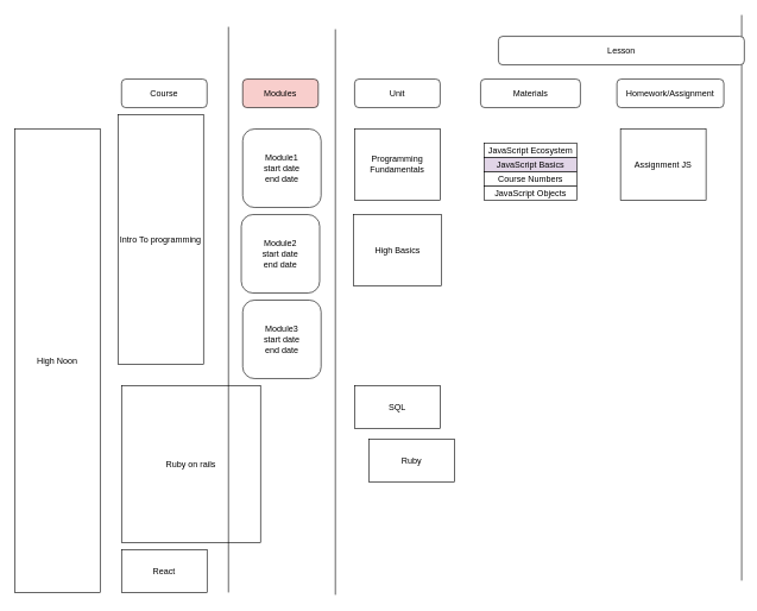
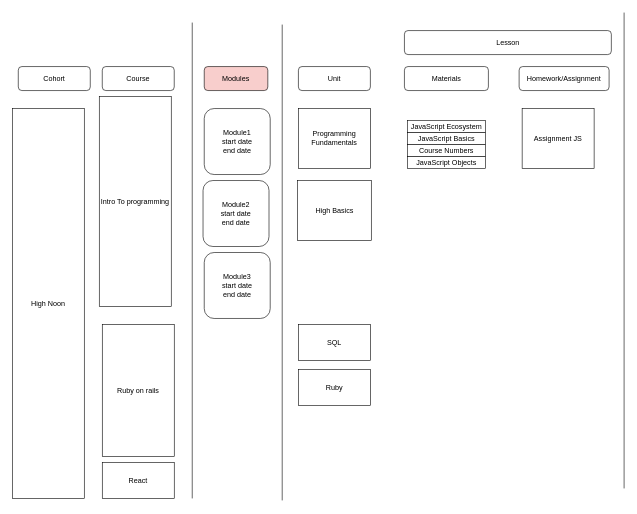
- <mxCell id="23" value="Lesson" style="rounded=1;whiteSpace=wrap;html=1;fontSize=12;glass=0;strokeWidth=1;shadow=0;" vertex="1" parent="1"><mxGeometry x="698.75" y="50" width="345" height="40" as="geometry" /></mxCell>
+ <mxCell id="23" value="Lesson" style="rounded=1;whiteSpace=wrap;html=1;fontSize=12;glass=0;strokeWidth=1;shadow=0;" vertex="1" parent="1"><mxGeometry x="673.75" y="50" width="345" height="40" as="geometry" /></mxCell>
+ <mxCell id="2" value="Cohort" style="rounded=1;whiteSpace=wrap;html=1;fontSize=12;glass=0;strokeWidth=1;shadow=0;" parent="1" vertex="1"><mxGeometry x="30" y="110" width="120" height="40" as="geometry" /></mxCell>
- <mxCell id="16" value="JavaScript Basics" style="rounded=0;whiteSpace=wrap;html=1;fillColor=#e1d5e7;" parent="1" vertex="1"><mxGeometry x="678.75" y="220" width="130" height="20" as="geometry" /></mxCell>
+ <mxCell id="16" value="JavaScript Basics" style="rounded=0;whiteSpace=wrap;html=1;" parent="1" vertex="1"><mxGeometry x="678.75" y="220" width="130" height="20" as="geometry" /></mxCell>
- <mxCell id="13" value="Ruby" style="rounded=0;whiteSpace=wrap;html=1;" parent="1" vertex="1"><mxGeometry x="517" y="615" width="120" height="60" as="geometry" /></mxCell>
+ <mxCell id="13" value="Ruby" style="rounded=0;whiteSpace=wrap;html=1;" parent="1" vertex="1"><mxGeometry x="497" y="615" width="120" height="60" as="geometry" /></mxCell>
- <mxCell id="7" value="Ruby on rails" style="rounded=0;whiteSpace=wrap;html=1;" parent="1" vertex="1"><mxGeometry x="170" y="540" width="195" height="220" as="geometry" /></mxCell>
+ <mxCell id="7" value="Ruby on rails" style="rounded=0;whiteSpace=wrap;html=1;" parent="1" vertex="1"><mxGeometry x="170" y="540" width="120" height="220" as="geometry" /></mxCell>
